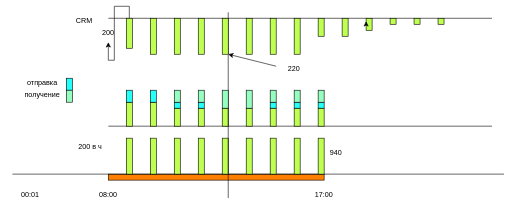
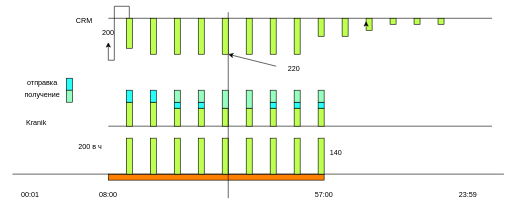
+ <mxCell id="9" value="Kranik" style="text;html=1;strokeColor=none;fillColor=none;align=center;verticalAlign=middle;whiteSpace=wrap;rounded=0;" parent="1" vertex="1"><mxGeometry x="30" y="190" width="60" height="30" as="geometry" /></mxCell>
- <mxCell id="57" value="940" style="text;html=1;strokeColor=none;fillColor=none;align=center;verticalAlign=middle;whiteSpace=wrap;rounded=0;" parent="1" vertex="1"><mxGeometry x="530" y="240" width="60" height="30" as="geometry" /></mxCell>
+ <mxCell id="57" value="140" style="text;html=1;strokeColor=none;fillColor=none;align=center;verticalAlign=middle;whiteSpace=wrap;rounded=0;" parent="1" vertex="1"><mxGeometry x="530" y="240" width="60" height="30" as="geometry" /></mxCell>
- <mxCell id="7" value="17:00" style="text;html=1;strokeColor=none;fillColor=none;align=center;verticalAlign=middle;whiteSpace=wrap;rounded=0;" parent="1" vertex="1"><mxGeometry x="510" y="310" width="60" height="30" as="geometry" /></mxCell>
+ <mxCell id="7" value="57:00" style="text;html=1;strokeColor=none;fillColor=none;align=center;verticalAlign=middle;whiteSpace=wrap;rounded=0;" parent="1" vertex="1"><mxGeometry x="510" y="310" width="60" height="30" as="geometry" /></mxCell>
+ <mxCell id="5" value="23:59" style="text;html=1;strokeColor=none;fillColor=none;align=center;verticalAlign=middle;whiteSpace=wrap;rounded=0;" parent="1" vertex="1"><mxGeometry x="750" y="310" width="60" height="30" as="geometry" /></mxCell>
